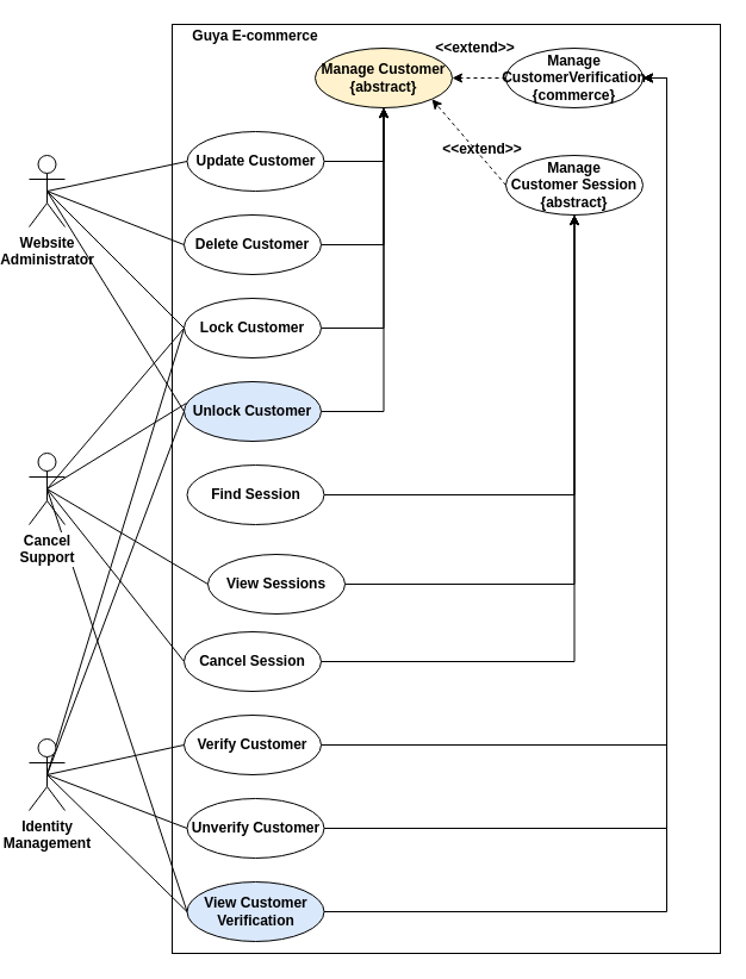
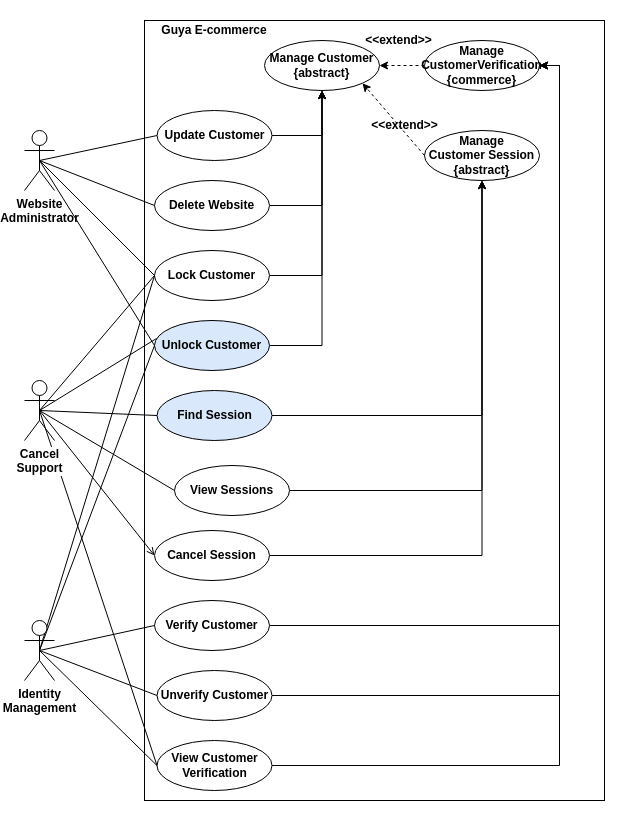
- <mxCell id="5" value="Manage Customer&lt;br&gt;{abstract}" style="ellipse;whiteSpace=wrap;html=1;fontStyle=1;align=center;horizontal=1;labelBackgroundColor=none;labelBorderColor=none;shadow=0;fillColor=#fff2cc;" parent="1" vertex="1"><mxGeometry x="260" y="40" width="115" height="50" as="geometry" /></mxCell>
+ <mxCell id="5" value="Manage Customer&lt;br&gt;{abstract}" style="ellipse;whiteSpace=wrap;html=1;fontStyle=1;align=center;horizontal=1;labelBackgroundColor=none;labelBorderColor=none;shadow=0;" parent="1" vertex="1"><mxGeometry x="260" y="40" width="115" height="50" as="geometry" /></mxCell>
- <mxCell id="10" value="Delete Customer" style="ellipse;whiteSpace=wrap;html=1;fontStyle=1;align=center;horizontal=1;labelBackgroundColor=none;labelBorderColor=none;shadow=0;" parent="1" vertex="1"><mxGeometry x="150" y="180" width="115" height="50" as="geometry" /></mxCell>
+ <mxCell id="10" value="Delete Website" style="ellipse;whiteSpace=wrap;html=1;fontStyle=1;align=center;horizontal=1;labelBackgroundColor=none;labelBorderColor=none;shadow=0;" parent="1" vertex="1"><mxGeometry x="150" y="180" width="115" height="50" as="geometry" /></mxCell>
+ <mxCell id="45" style="edgeStyle=none;orthogonalLoop=1;jettySize=auto;html=1;exitX=0.5;exitY=0.5;exitDx=0;exitDy=0;exitPerimeter=0;entryX=0;entryY=0.5;entryDx=0;entryDy=0;endArrow=none;" parent="1" source="25" target="35" edge="1"><mxGeometry relative="1" as="geometry" /></mxCell>
- <mxCell id="35" value="Find Session" style="ellipse;whiteSpace=wrap;html=1;fontStyle=1;align=center;horizontal=1;labelBackgroundColor=none;labelBorderColor=none;shadow=0;" parent="1" vertex="1"><mxGeometry x="152.5" y="390" width="115" height="50" as="geometry" /></mxCell>
+ <mxCell id="35" value="Find Session" style="ellipse;whiteSpace=wrap;html=1;fontStyle=1;align=center;horizontal=1;labelBackgroundColor=none;labelBorderColor=none;shadow=0;fillColor=#dae8fc;" parent="1" vertex="1"><mxGeometry x="152.5" y="390" width="115" height="50" as="geometry" /></mxCell>
- <mxCell id="21" style="edgeStyle=none;orthogonalLoop=1;jettySize=auto;html=1;exitX=0.5;exitY=0.5;exitDx=0;exitDy=0;exitPerimeter=0;entryX=0;entryY=0.5;entryDx=0;entryDy=0;endArrow=none;" parent="1" source="25" target="39" edge="1"><mxGeometry relative="1" as="geometry" /></mxCell>
+ <mxCell id="21" style="edgeStyle=none;orthogonalLoop=1;jettySize=auto;html=1;exitX=0.5;exitY=0.5;exitDx=0;exitDy=0;exitPerimeter=0;entryX=0;entryY=0.5;entryDx=0;entryDy=0;endArrow=open;" parent="1" source="25" target="39" edge="1"><mxGeometry relative="1" as="geometry" /></mxCell>
- <mxCell id="20" value="View Customer&lt;br&gt;Verification" style="ellipse;whiteSpace=wrap;html=1;fontStyle=1;align=center;horizontal=1;labelBackgroundColor=none;labelBorderColor=none;shadow=0;fillColor=#dae8fc;" parent="1" vertex="1"><mxGeometry x="152.5" y="740" width="115" height="50" as="geometry" /></mxCell>
+ <mxCell id="20" value="View Customer&lt;br&gt;Verification" style="ellipse;whiteSpace=wrap;html=1;fontStyle=1;align=center;horizontal=1;labelBackgroundColor=none;labelBorderColor=none;shadow=0;" parent="1" vertex="1"><mxGeometry x="152.5" y="740" width="115" height="50" as="geometry" /></mxCell>
